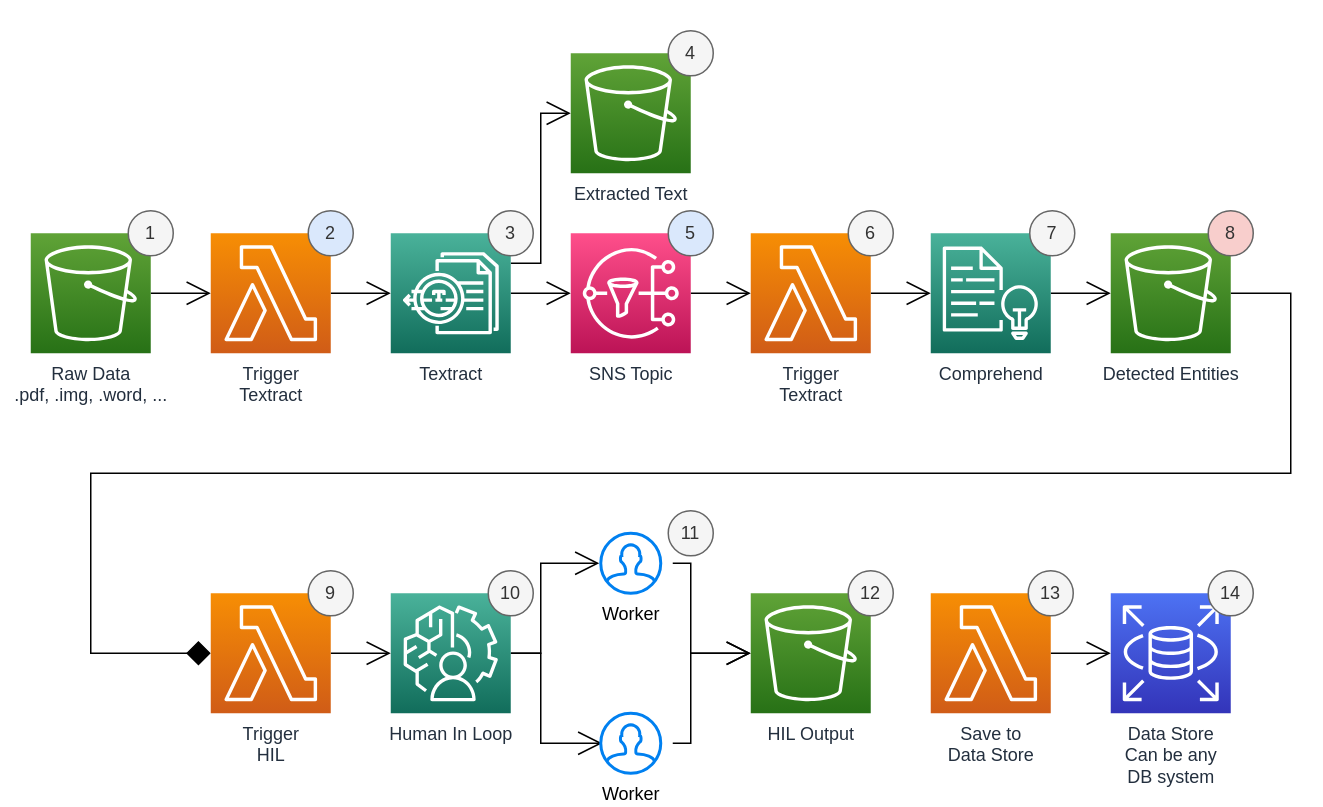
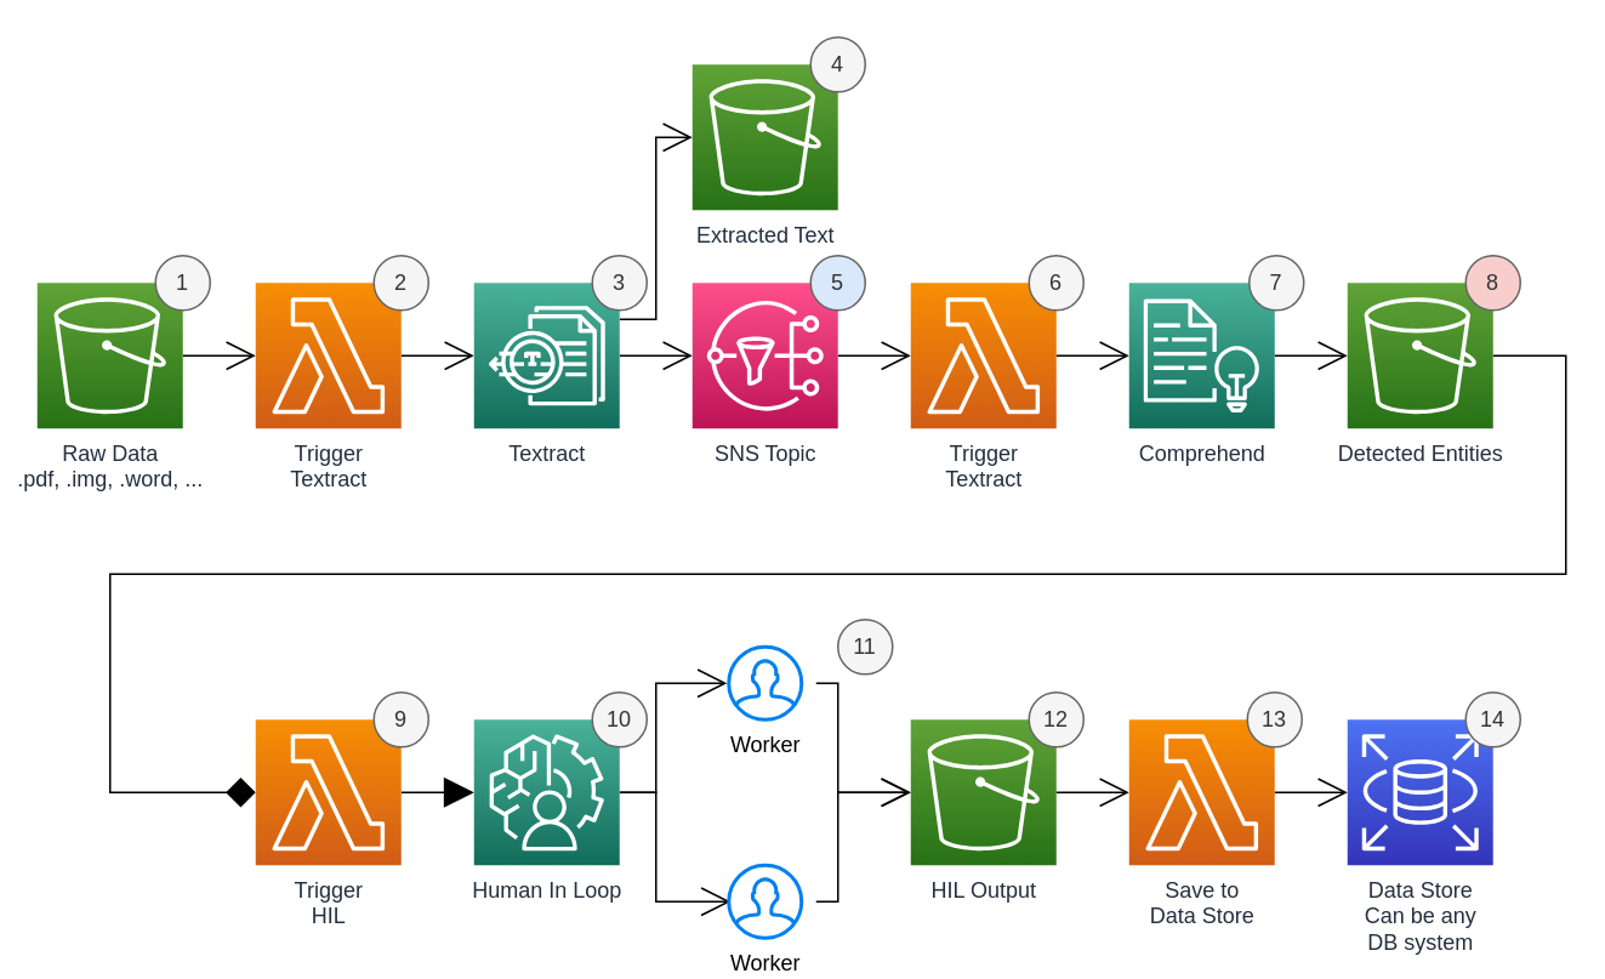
- <mxCell id="33" value="2" style="ellipse;whiteSpace=wrap;html=1;aspect=fixed;hachureGap=4;pointerEvents=0;fillColor=#dae8fc;strokeColor=#666666;fontColor=#333333;" vertex="1" parent="1"><mxGeometry x="205" y="140" width="30" height="30" as="geometry" /></mxCell>
+ <mxCell id="33" value="2" style="ellipse;whiteSpace=wrap;html=1;aspect=fixed;hachureGap=4;pointerEvents=0;fillColor=#f5f5f5;strokeColor=#666666;fontColor=#333333;" vertex="1" parent="1"><mxGeometry x="205" y="140" width="30" height="30" as="geometry" /></mxCell>
- <mxCell id="45" value="11" style="ellipse;whiteSpace=wrap;html=1;aspect=fixed;hachureGap=4;pointerEvents=0;fillColor=#f5f5f5;strokeColor=#666666;fontColor=#333333;" vertex="1" parent="1"><mxGeometry x="445" y="340" width="30" height="30" as="geometry" /></mxCell>
+ <mxCell id="45" value="11" style="ellipse;whiteSpace=wrap;html=1;aspect=fixed;hachureGap=4;pointerEvents=0;fillColor=#f5f5f5;strokeColor=#666666;fontColor=#333333;" vertex="1" parent="1"><mxGeometry x="460" y="340" width="30" height="30" as="geometry" /></mxCell>
- <mxCell id="21" style="edgeStyle=orthogonalEdgeStyle;rounded=0;orthogonalLoop=1;jettySize=auto;html=1;exitX=1;exitY=0.5;exitDx=0;exitDy=0;exitPerimeter=0;entryX=0;entryY=0.5;entryDx=0;entryDy=0;entryPerimeter=0;endArrow=open;startSize=14;endSize=14;sourcePerimeterSpacing=8;targetPerimeterSpacing=8;" edge="1" parent="1" source="22" target="8"><mxGeometry relative="1" as="geometry" /></mxCell>
+ <mxCell id="21" style="edgeStyle=orthogonalEdgeStyle;rounded=0;orthogonalLoop=1;jettySize=auto;html=1;exitX=1;exitY=0.5;exitDx=0;exitDy=0;exitPerimeter=0;entryX=0;entryY=0.5;entryDx=0;entryDy=0;entryPerimeter=0;endArrow=block;startSize=14;endSize=14;sourcePerimeterSpacing=8;targetPerimeterSpacing=8;" edge="1" parent="1" source="22" target="8"><mxGeometry relative="1" as="geometry" /></mxCell>
+ <mxCell id="27" style="edgeStyle=orthogonalEdgeStyle;rounded=0;orthogonalLoop=1;jettySize=auto;html=1;exitX=1;exitY=0.5;exitDx=0;exitDy=0;exitPerimeter=0;entryX=0;entryY=0.5;entryDx=0;entryDy=0;entryPerimeter=0;endArrow=open;startSize=14;endSize=14;sourcePerimeterSpacing=8;targetPerimeterSpacing=8;" edge="1" parent="1" source="28" target="30"><mxGeometry relative="1" as="geometry" /></mxCell>
